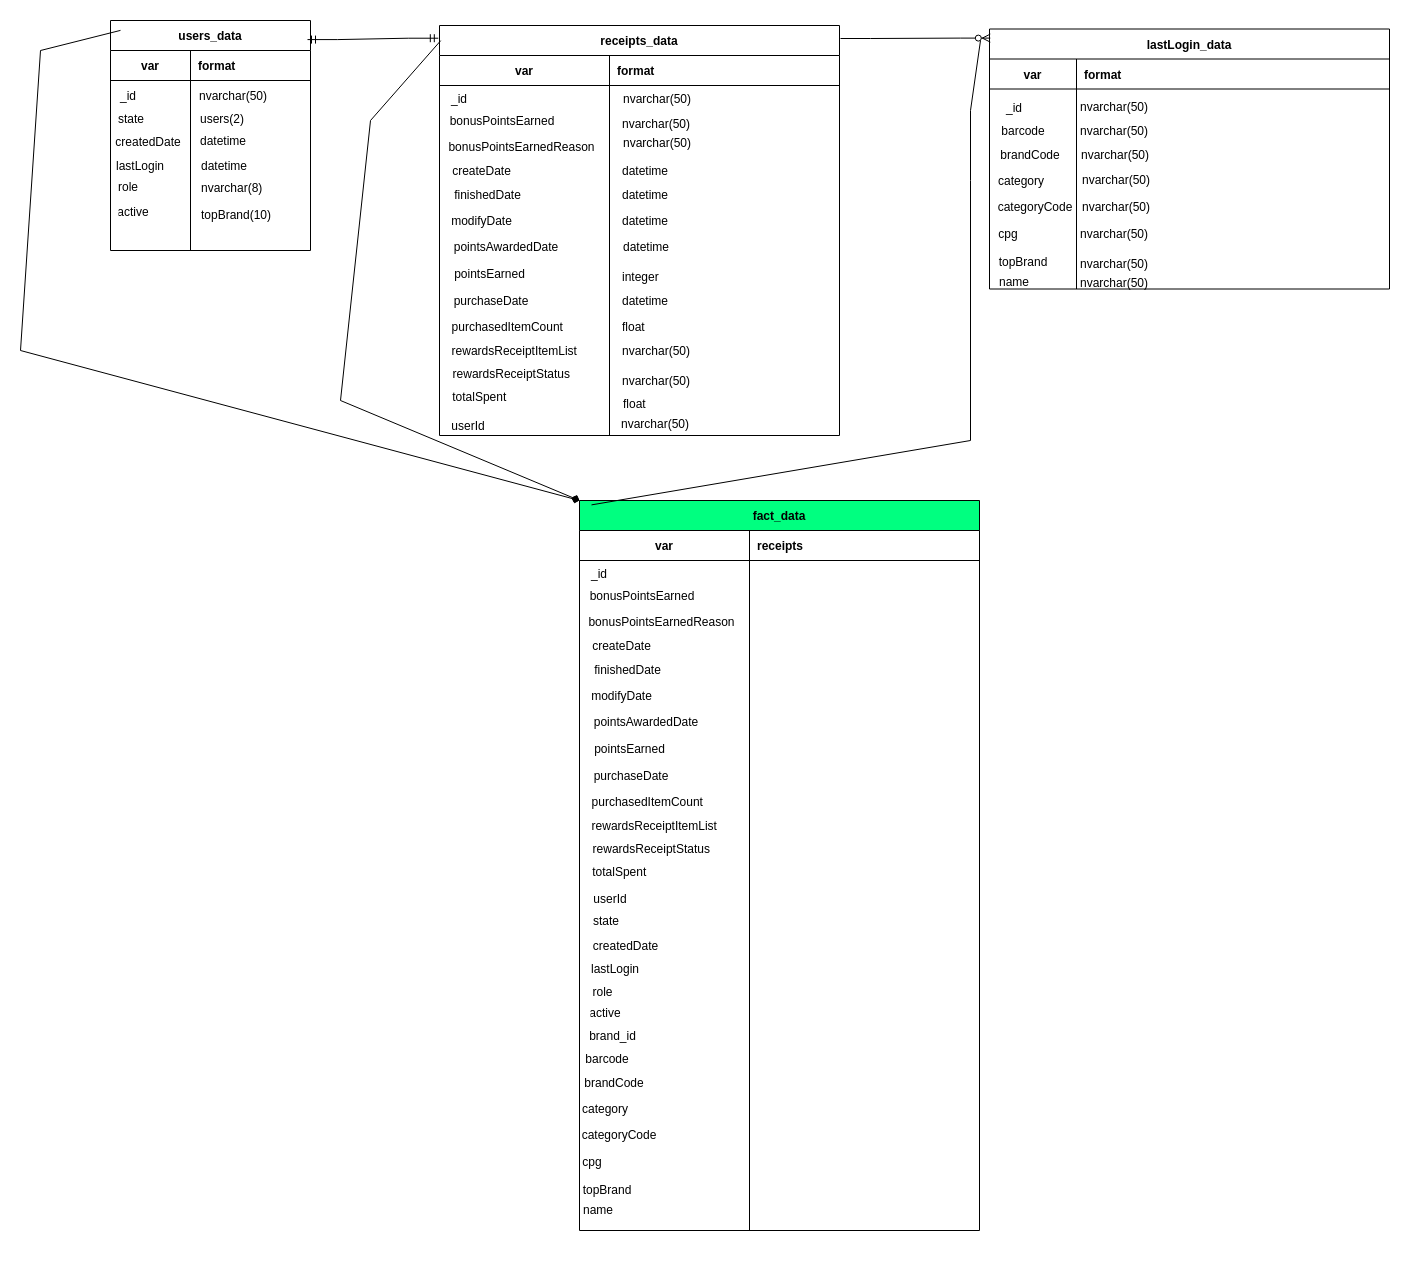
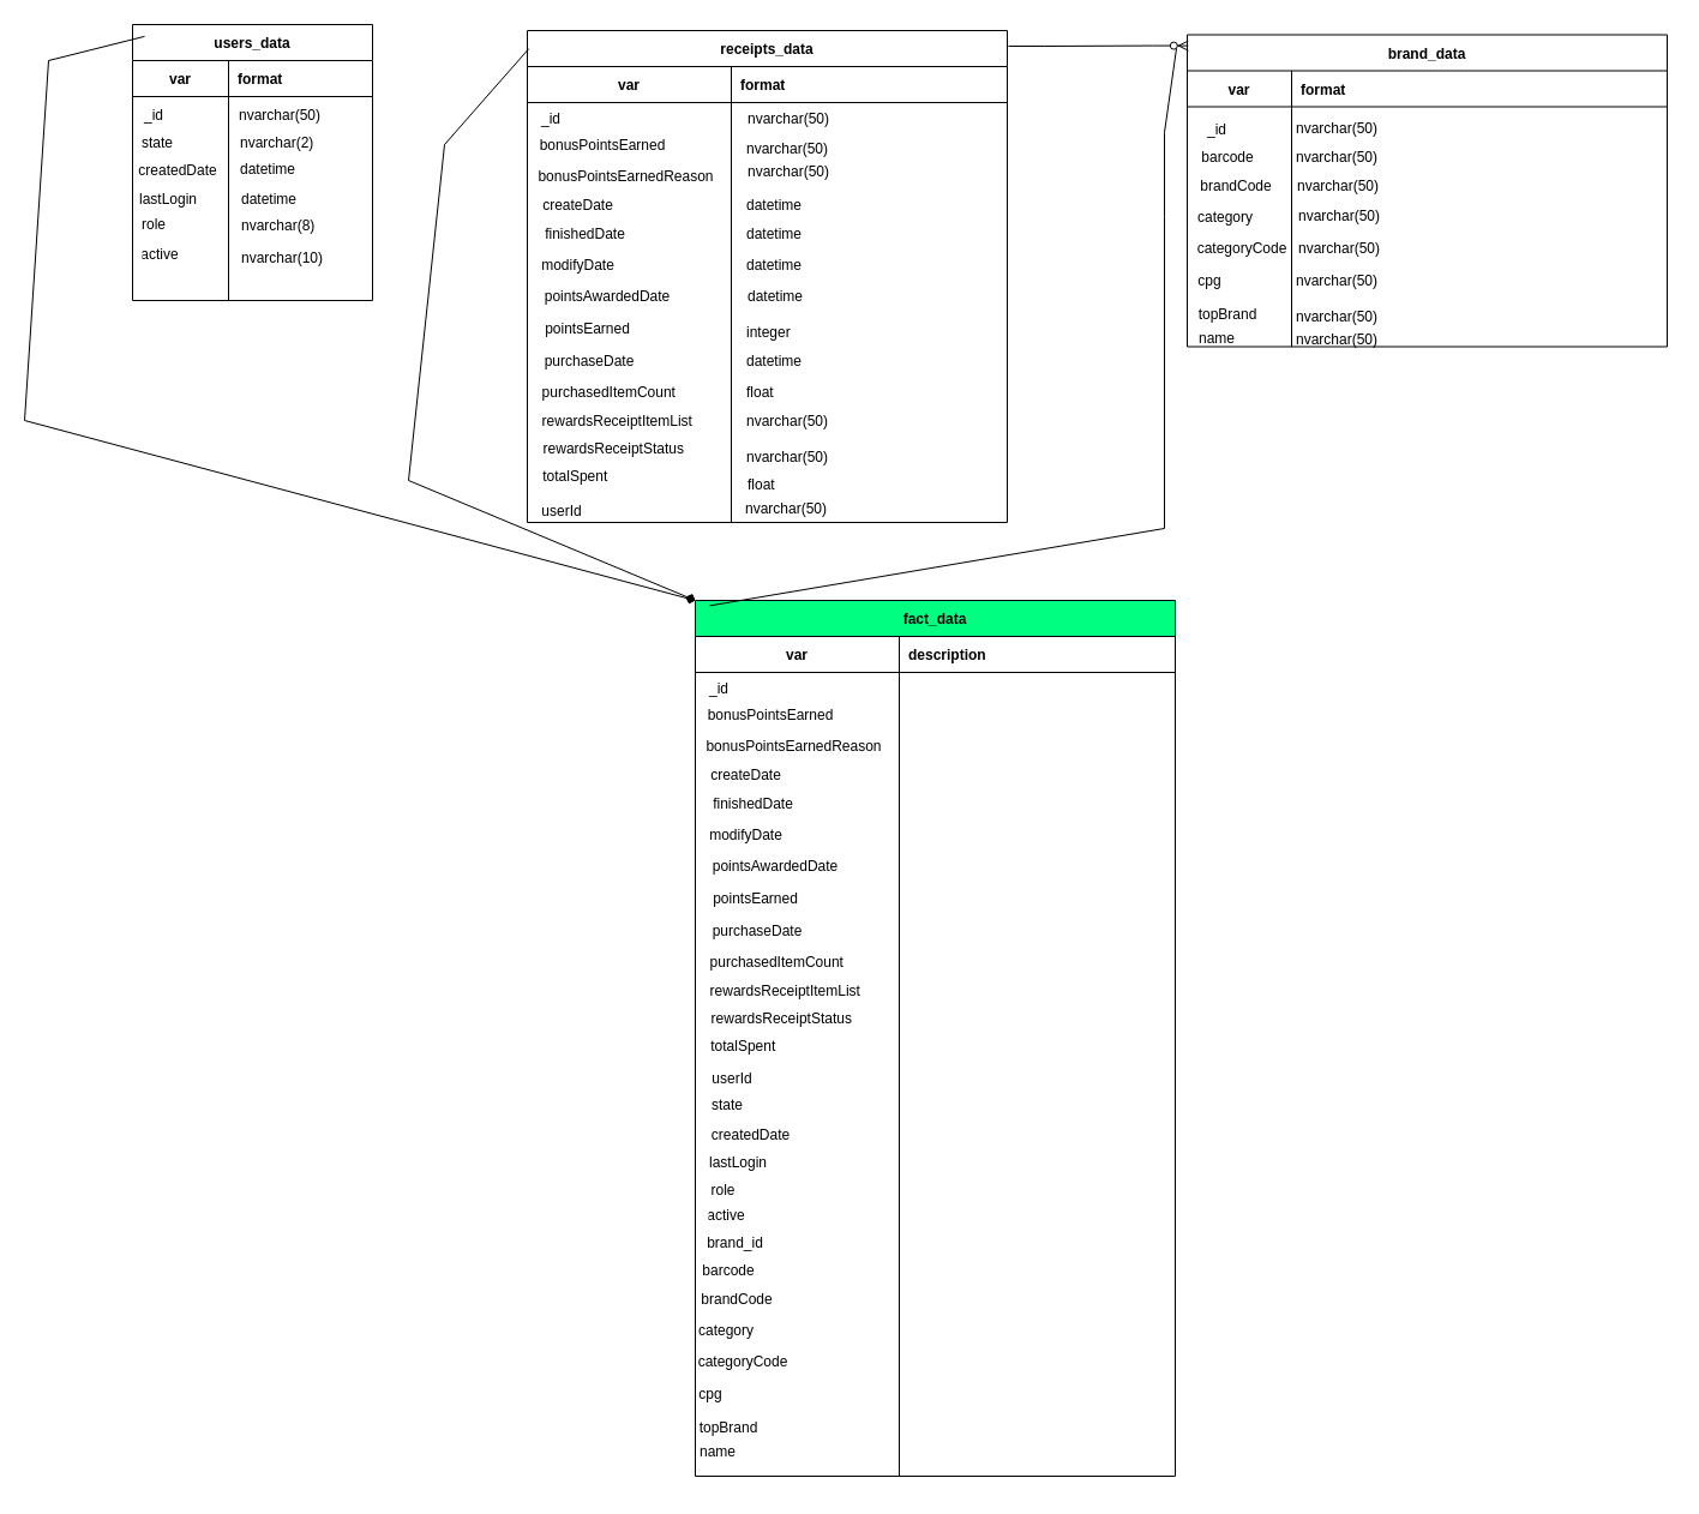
- <mxCell id="110" value="" style="edgeStyle=entityRelationEdgeStyle;fontSize=12;html=1;endArrow=ERmandOne;startArrow=ERmandOne;rounded=0;exitX=0.985;exitY=0.083;exitDx=0;exitDy=0;exitPerimeter=0;entryX=-0.003;entryY=0.031;entryDx=0;entryDy=0;entryPerimeter=0;" edge="1" parent="1" source="2" target="22"><mxGeometry width="100" height="100" relative="1" as="geometry"><mxPoint x="340" y="120" as="sourcePoint" /><mxPoint x="440" y="20" as="targetPoint" /></mxGeometry></mxCell>
- <mxCell id="57" value="lastLogin_data" style="shape=table;startSize=30;container=1;collapsible=1;childLayout=tableLayout;fixedRows=1;rowLines=0;fontStyle=1;align=center;resizeLast=1;" vertex="1" parent="56"><mxGeometry x="36" y="-6" width="400" height="260" as="geometry" /></mxCell>
+ <mxCell id="57" value="brand_data" style="shape=table;startSize=30;container=1;collapsible=1;childLayout=tableLayout;fixedRows=1;rowLines=0;fontStyle=1;align=center;resizeLast=1;" vertex="1" parent="56"><mxGeometry x="36" y="-6" width="400" height="260" as="geometry" /></mxCell>
- <mxCell id="18" value="users(2)" style="shape=partialRectangle;overflow=hidden;connectable=0;fillColor=none;top=0;left=0;bottom=0;right=0;align=left;spacingLeft=6;" vertex="1" parent="1"><mxGeometry x="192" y="103" width="270" height="30" as="geometry"><mxRectangle width="320" height="30" as="alternateBounds" /></mxGeometry></mxCell>
+ <mxCell id="18" value="nvarchar(2)" style="shape=partialRectangle;overflow=hidden;connectable=0;fillColor=none;top=0;left=0;bottom=0;right=0;align=left;spacingLeft=6;" vertex="1" parent="1"><mxGeometry x="192" y="103" width="270" height="30" as="geometry"><mxRectangle width="320" height="30" as="alternateBounds" /></mxGeometry></mxCell>
- <mxCell id="16" value="topBrand(10)" style="shape=partialRectangle;overflow=hidden;connectable=0;fillColor=none;top=0;left=0;bottom=0;right=0;align=left;spacingLeft=6;" vertex="1" parent="1"><mxGeometry x="193" y="199" width="320" height="30" as="geometry"><mxRectangle width="320" height="30" as="alternateBounds" /></mxGeometry></mxCell>
+ <mxCell id="16" value="nvarchar(10)" style="shape=partialRectangle;overflow=hidden;connectable=0;fillColor=none;top=0;left=0;bottom=0;right=0;align=left;spacingLeft=6;" vertex="1" parent="1"><mxGeometry x="193" y="199" width="320" height="30" as="geometry"><mxRectangle width="320" height="30" as="alternateBounds" /></mxGeometry></mxCell>
- <mxCell id="86" value="receipts" style="shape=partialRectangle;overflow=hidden;connectable=0;fillColor=none;top=0;left=0;bottom=0;right=0;align=left;spacingLeft=6;fontStyle=1" vertex="1" parent="84"><mxGeometry x="170" width="230" height="30" as="geometry"><mxRectangle width="230" height="30" as="alternateBounds" /></mxGeometry></mxCell>
+ <mxCell id="86" value="description" style="shape=partialRectangle;overflow=hidden;connectable=0;fillColor=none;top=0;left=0;bottom=0;right=0;align=left;spacingLeft=6;fontStyle=1" vertex="1" parent="84"><mxGeometry x="170" width="230" height="30" as="geometry"><mxRectangle width="230" height="30" as="alternateBounds" /></mxGeometry></mxCell>
